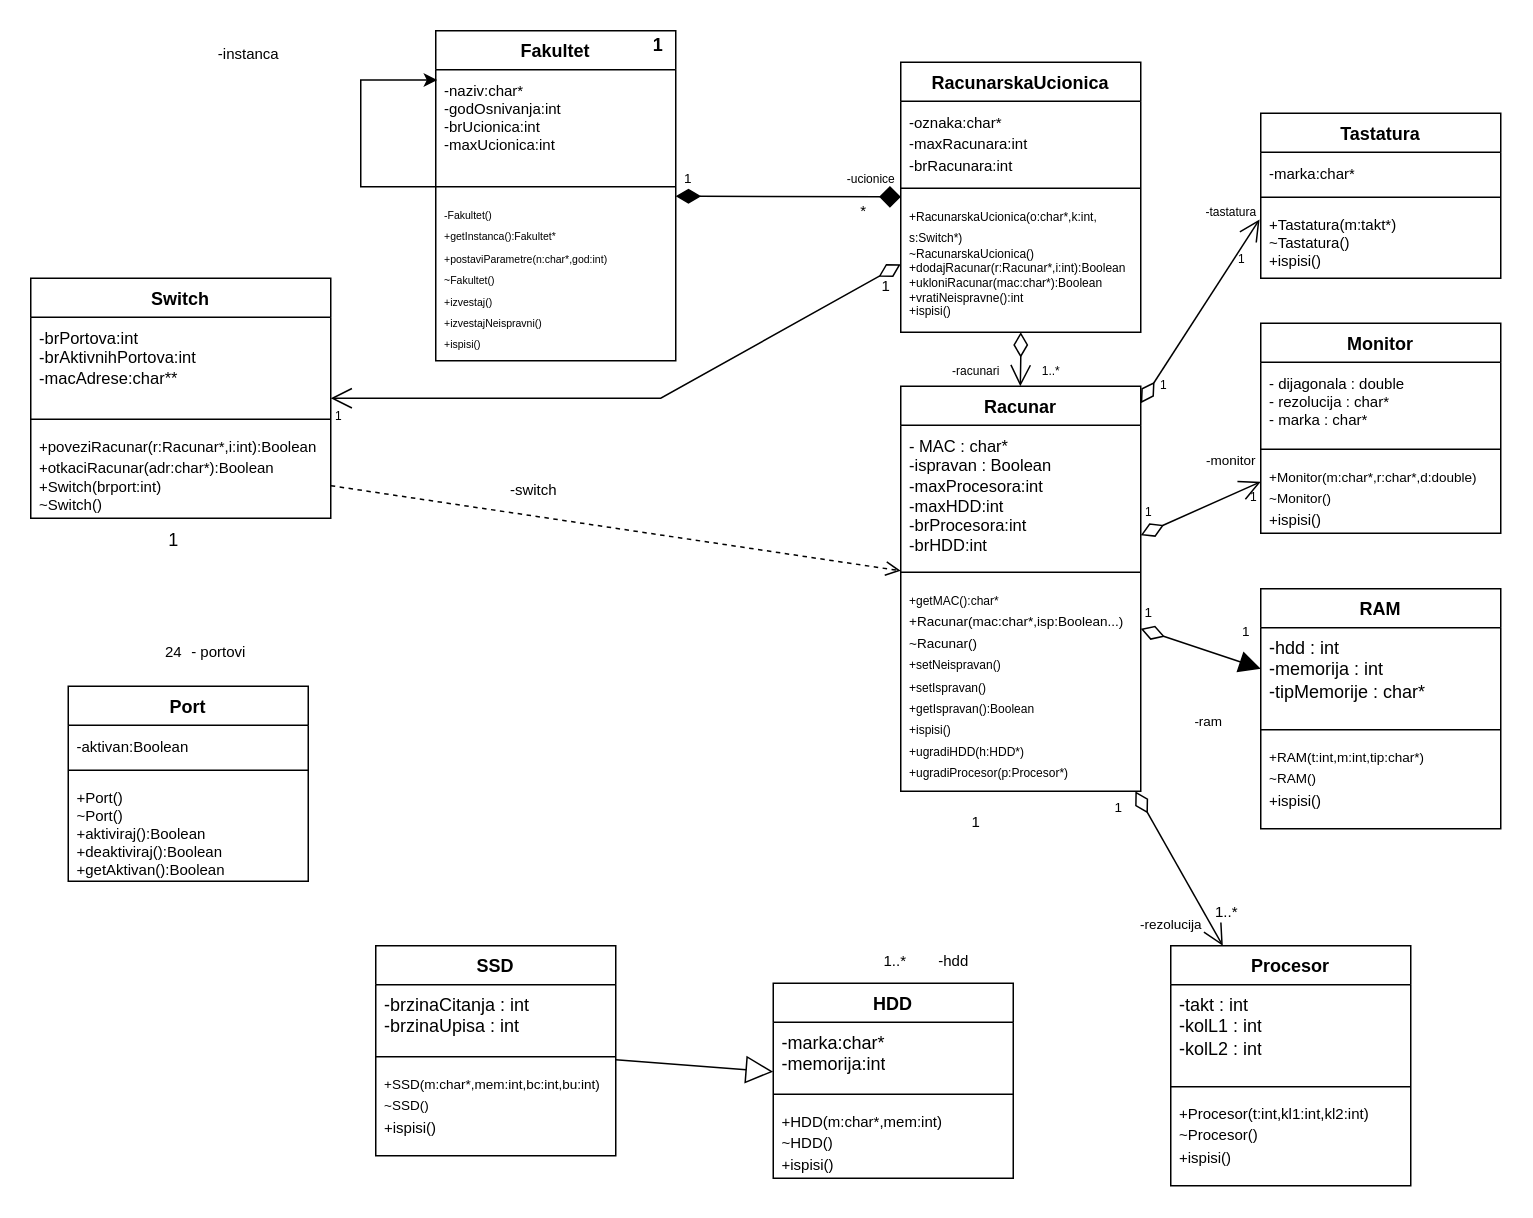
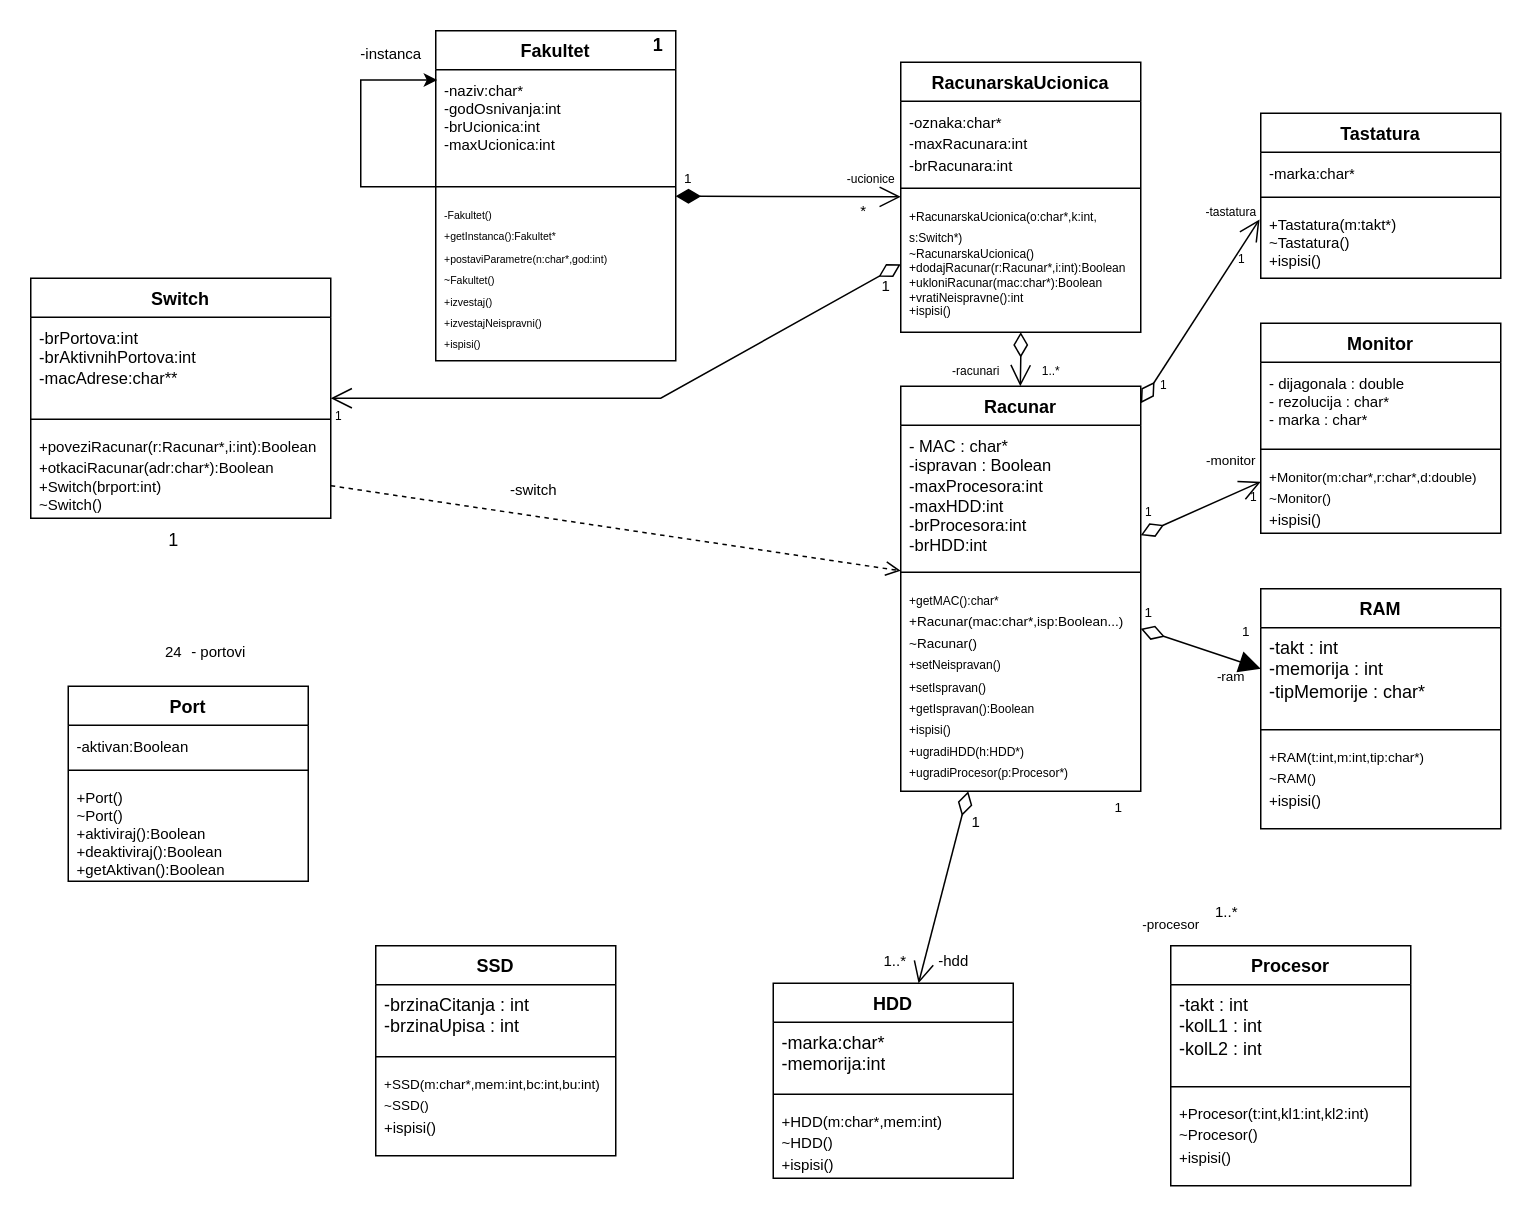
- <mxCell id="65" value="&lt;font style=&quot;font-size: 10px;&quot;&gt;-instanca&lt;/font&gt;" style="text;html=1;align=center;verticalAlign=middle;resizable=0;points=[];autosize=1;strokeColor=none;fillColor=none;" parent="1" vertex="1"><mxGeometry x="135" y="20" width="60" height="30" as="geometry" /></mxCell>
+ <mxCell id="65" value="&lt;font style=&quot;font-size: 10px;&quot;&gt;-instanca&lt;/font&gt;" style="text;html=1;align=center;verticalAlign=middle;resizable=0;points=[];autosize=1;strokeColor=none;fillColor=none;" parent="1" vertex="1"><mxGeometry x="230" y="20" width="60" height="30" as="geometry" /></mxCell>
- <mxCell id="66" value="" style="endArrow=diamond;html=1;endSize=12;startArrow=diamondThin;startSize=14;startFill=1;align=left;verticalAlign=bottom;rounded=0;" parent="1" source="2" target="7" edge="1"><mxGeometry x="-1" y="3" relative="1" as="geometry"><mxPoint x="470" y="170" as="sourcePoint" /><mxPoint x="630" y="170" as="targetPoint" /></mxGeometry></mxCell>
+ <mxCell id="66" value="" style="endArrow=open;html=1;endSize=12;startArrow=diamondThin;startSize=14;startFill=1;align=left;verticalAlign=bottom;rounded=0;" parent="1" source="2" target="7" edge="1"><mxGeometry x="-1" y="3" relative="1" as="geometry"><mxPoint x="470" y="170" as="sourcePoint" /><mxPoint x="630" y="170" as="targetPoint" /></mxGeometry></mxCell>
- <mxCell id="33" value="-hdd : int&lt;div&gt;-memorija : int&lt;/div&gt;&lt;div&gt;-tipMemorije : char*&lt;/div&gt;" style="text;strokeColor=none;fillColor=none;align=left;verticalAlign=top;spacingLeft=4;spacingRight=4;overflow=hidden;rotatable=0;points=[[0,0.5],[1,0.5]];portConstraint=eastwest;whiteSpace=wrap;html=1;" parent="32" vertex="1"><mxGeometry y="26" width="160" height="64" as="geometry" /></mxCell>
+ <mxCell id="33" value="-takt : int&lt;div&gt;-memorija : int&lt;/div&gt;&lt;div&gt;-tipMemorije : char*&lt;/div&gt;" style="text;strokeColor=none;fillColor=none;align=left;verticalAlign=top;spacingLeft=4;spacingRight=4;overflow=hidden;rotatable=0;points=[[0,0.5],[1,0.5]];portConstraint=eastwest;whiteSpace=wrap;html=1;" parent="32" vertex="1"><mxGeometry y="26" width="160" height="64" as="geometry" /></mxCell>
- <mxCell id="73" value="&lt;font style=&quot;font-size: 9px;&quot;&gt;-ram&lt;/font&gt;" style="text;html=1;align=center;verticalAlign=middle;resizable=0;points=[];autosize=1;strokeColor=none;fillColor=none;" parent="1" vertex="1"><mxGeometry x="785" y="465" width="40" height="30" as="geometry" /></mxCell>
+ <mxCell id="73" value="&lt;font style=&quot;font-size: 9px;&quot;&gt;-ram&lt;/font&gt;" style="text;html=1;align=center;verticalAlign=middle;resizable=0;points=[];autosize=1;strokeColor=none;fillColor=none;" parent="1" vertex="1"><mxGeometry x="800" y="435" width="40" height="30" as="geometry" /></mxCell>
- <mxCell id="78" value="" style="endArrow=open;html=1;endSize=12;startArrow=diamondThin;startSize=14;startFill=0;align=left;verticalAlign=bottom;rounded=0;" parent="1" source="11" target="28" edge="1"><mxGeometry x="-1" y="3" relative="1" as="geometry"><mxPoint x="570" y="595" as="sourcePoint" /><mxPoint x="730" y="595" as="targetPoint" /></mxGeometry></mxCell>
+ <mxCell id="79" value="" style="endArrow=open;html=1;endSize=12;startArrow=diamondThin;startSize=14;startFill=0;align=left;verticalAlign=bottom;rounded=0;" parent="1" source="11" target="39" edge="1"><mxGeometry x="-1" y="3" relative="1" as="geometry"><mxPoint x="580" y="605" as="sourcePoint" /><mxPoint x="740" y="605" as="targetPoint" /></mxGeometry></mxCell>
- <mxCell id="74" value="&lt;font style=&quot;font-size: 9px;&quot;&gt;-rezolucija&lt;/font&gt;" style="text;html=1;align=center;verticalAlign=middle;resizable=0;points=[];autosize=1;strokeColor=none;fillColor=none;" parent="1" vertex="1"><mxGeometry x="750" y="600" width="60" height="30" as="geometry" /></mxCell>
+ <mxCell id="74" value="&lt;font style=&quot;font-size: 9px;&quot;&gt;-procesor&lt;/font&gt;" style="text;html=1;align=center;verticalAlign=middle;resizable=0;points=[];autosize=1;strokeColor=none;fillColor=none;" parent="1" vertex="1"><mxGeometry x="750" y="600" width="60" height="30" as="geometry" /></mxCell>
- <mxCell id="50" value="" style="endArrow=block;endSize=16;endFill=0;html=1;rounded=0;" parent="1" source="46" target="39" edge="1"><mxGeometry width="160" relative="1" as="geometry"><mxPoint x="655" y="647" as="sourcePoint" /><mxPoint x="815" y="647" as="targetPoint" /></mxGeometry></mxCell>
